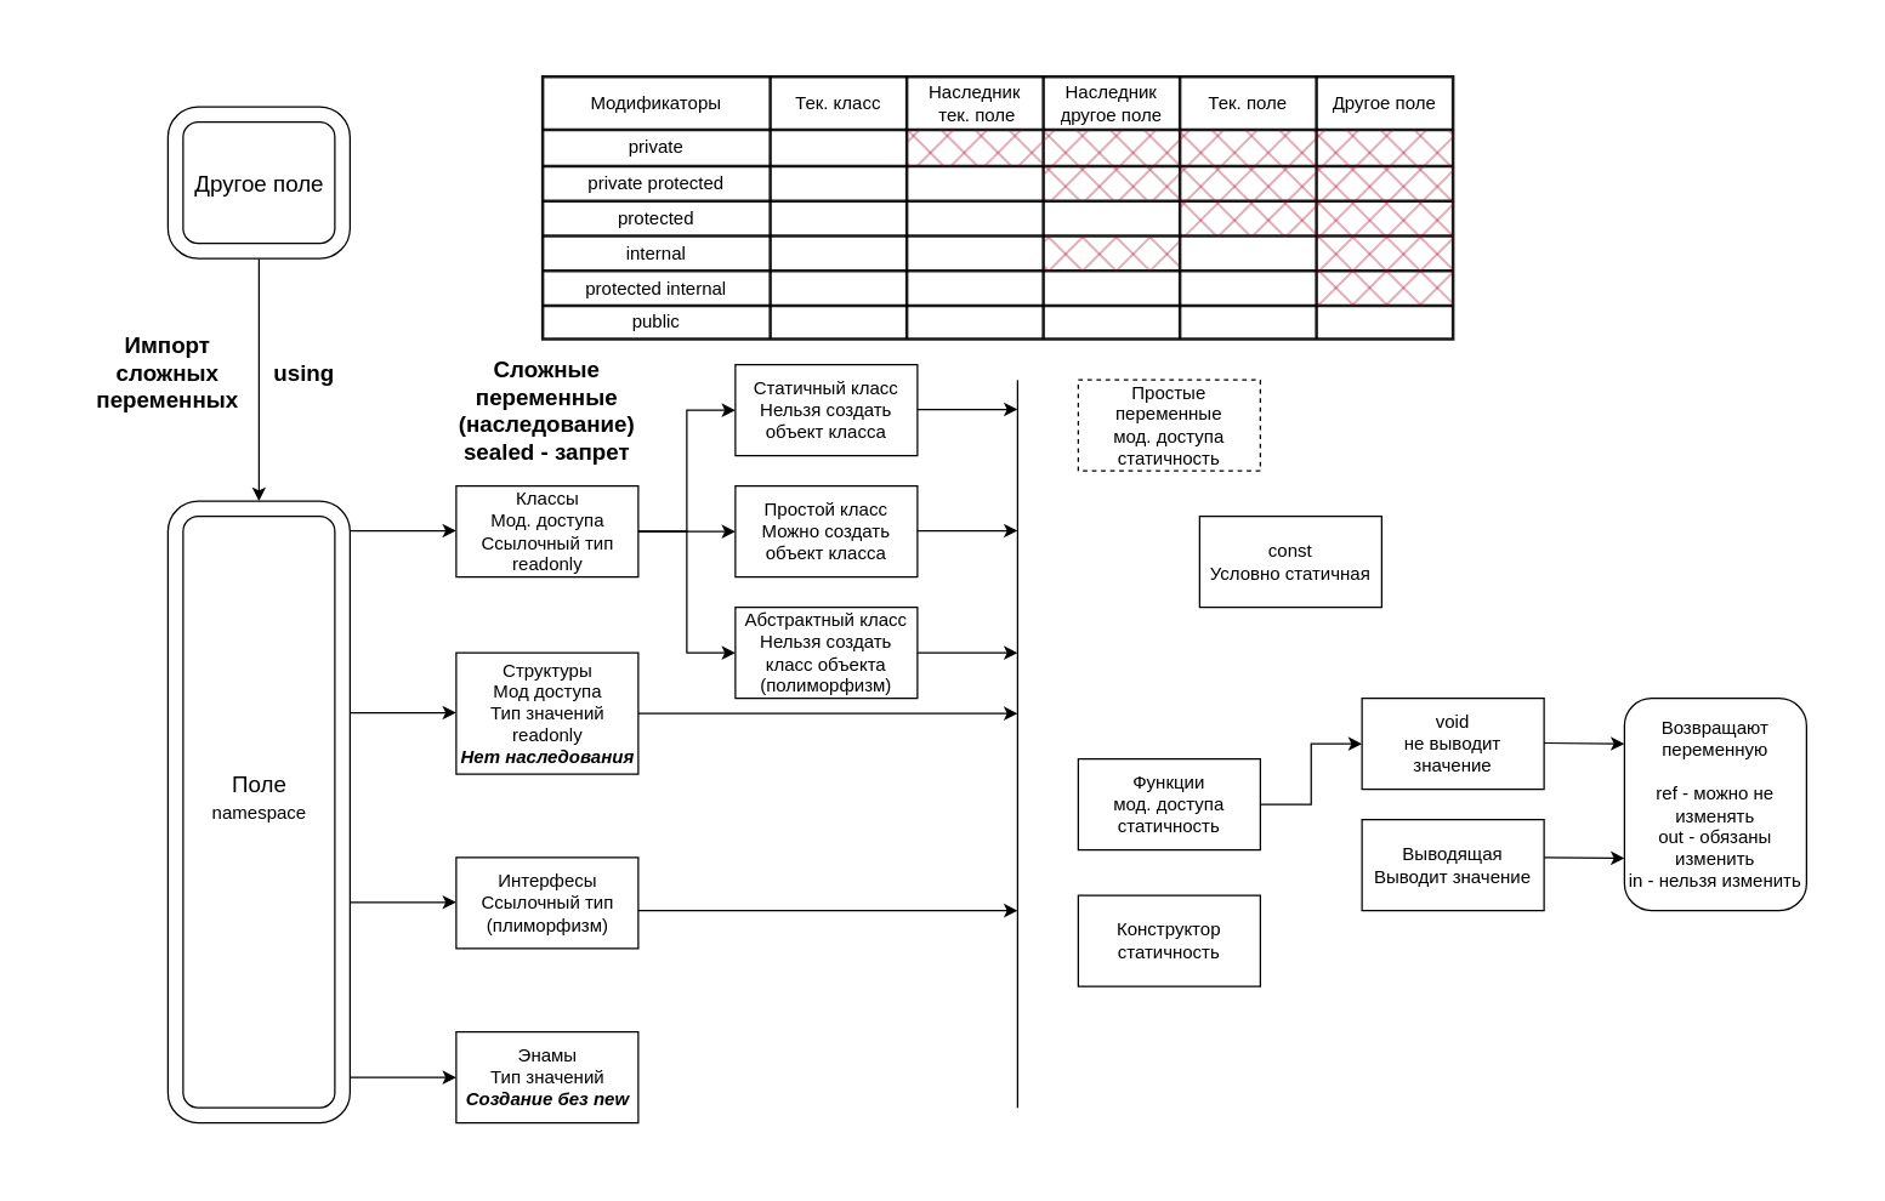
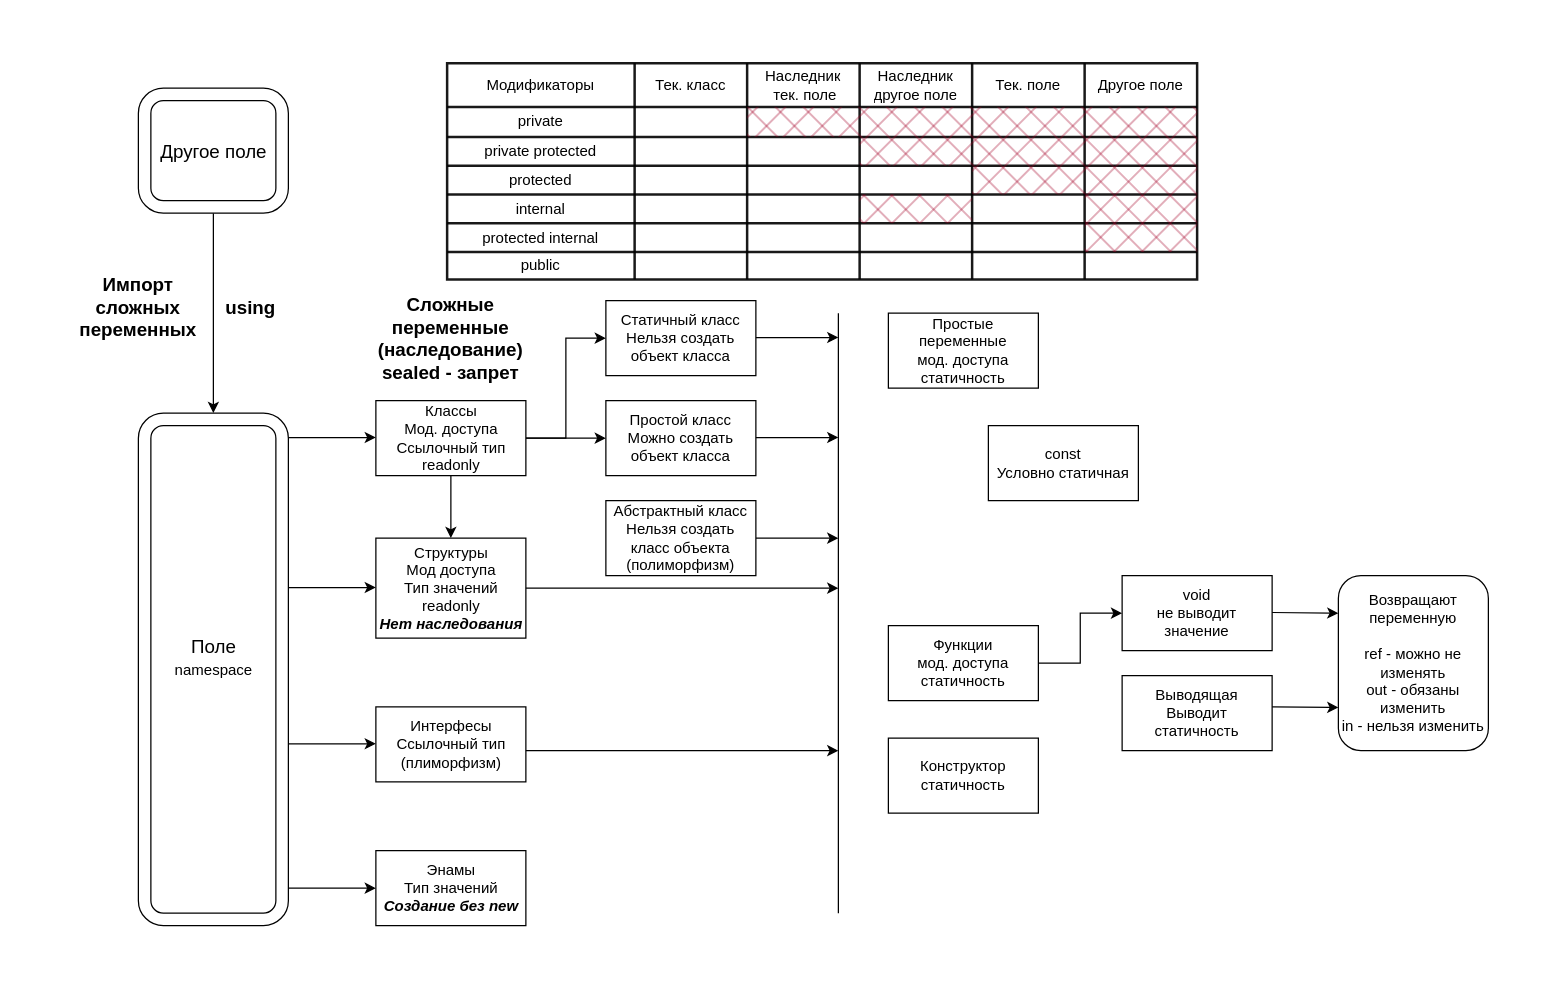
- <mxCell id="78" value="Простые переменные&lt;br&gt;мод. доступа&lt;br&gt;статичность" style="rounded=0;whiteSpace=wrap;html=1;labelBackgroundColor=none;fillStyle=auto;strokeWidth=1;fontSize=12;dashed=1;" vertex="1" parent="1"><mxGeometry x="710" y="250" width="120" height="60" as="geometry" /></mxCell>
+ <mxCell id="78" value="Простые переменные&lt;br&gt;мод. доступа&lt;br&gt;статичность" style="rounded=0;whiteSpace=wrap;html=1;labelBackgroundColor=none;fillStyle=auto;strokeWidth=1;fontSize=12;" vertex="1" parent="1"><mxGeometry x="710" y="250" width="120" height="60" as="geometry" /></mxCell>
- <mxCell id="68" style="edgeStyle=orthogonalEdgeStyle;rounded=0;orthogonalLoop=1;jettySize=auto;html=1;entryX=0;entryY=0.5;entryDx=0;entryDy=0;fontSize=12;" edge="1" parent="1" source="69" target="89"><mxGeometry relative="1" as="geometry" /></mxCell>
+ <mxCell id="68" style="edgeStyle=orthogonalEdgeStyle;rounded=0;orthogonalLoop=1;jettySize=auto;html=1;fontSize=12;" edge="1" parent="1" source="69" target="6"><mxGeometry relative="1" as="geometry" /></mxCell>
- <mxCell id="83" value="Выводящая&lt;br&gt;Выводит значение" style="rounded=0;whiteSpace=wrap;html=1;labelBackgroundColor=none;fillStyle=auto;strokeWidth=1;fontSize=12;" vertex="1" parent="1"><mxGeometry x="897" y="540" width="120" height="60" as="geometry" /></mxCell>
+ <mxCell id="83" value="Выводящая&lt;br&gt;Выводит статичность" style="rounded=0;whiteSpace=wrap;html=1;labelBackgroundColor=none;fillStyle=auto;strokeWidth=1;fontSize=12;" vertex="1" parent="1"><mxGeometry x="897" y="540" width="120" height="60" as="geometry" /></mxCell>
